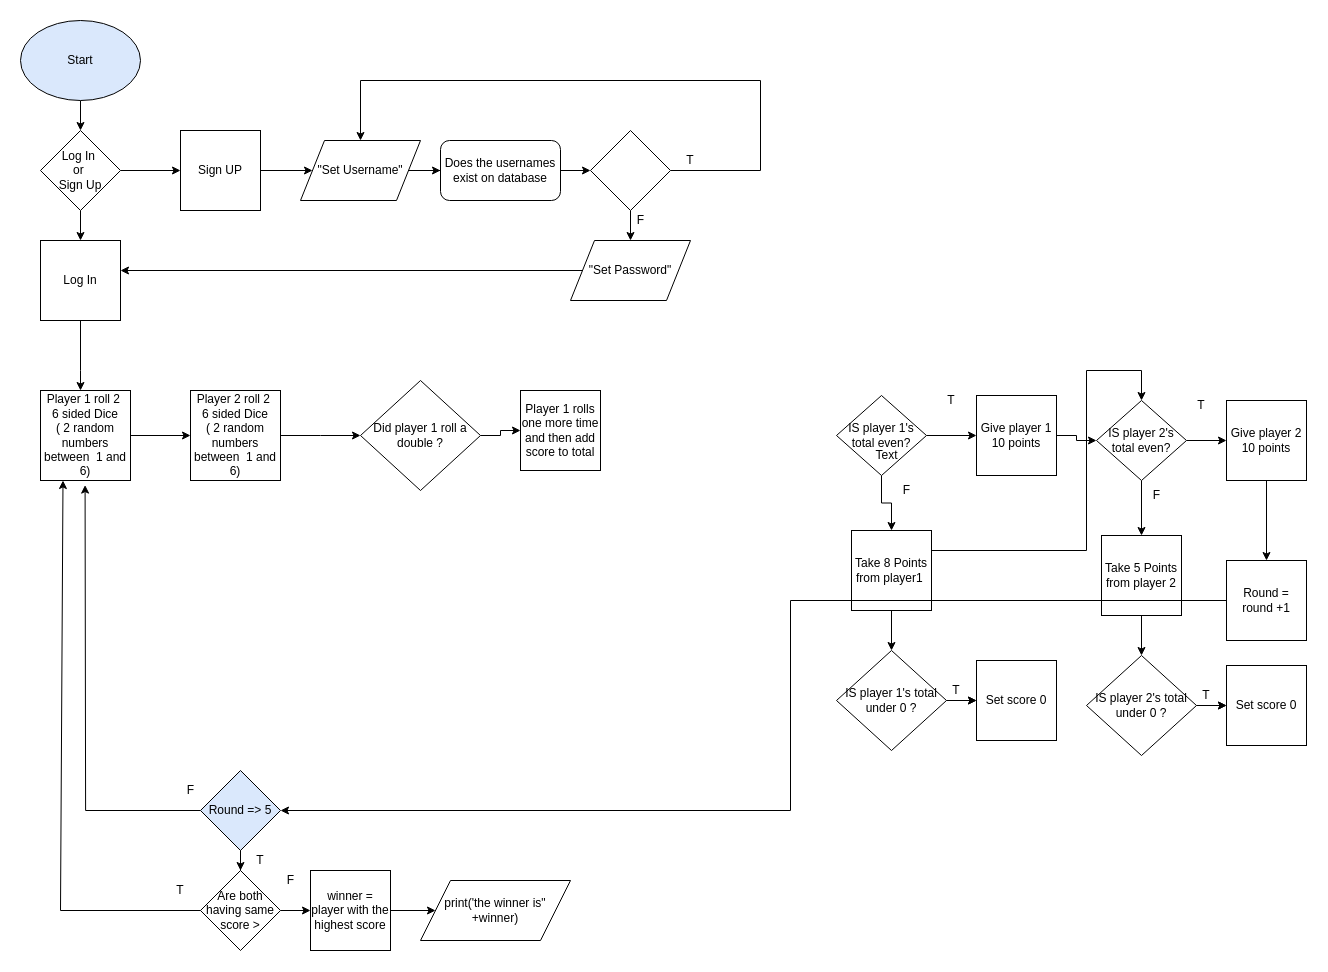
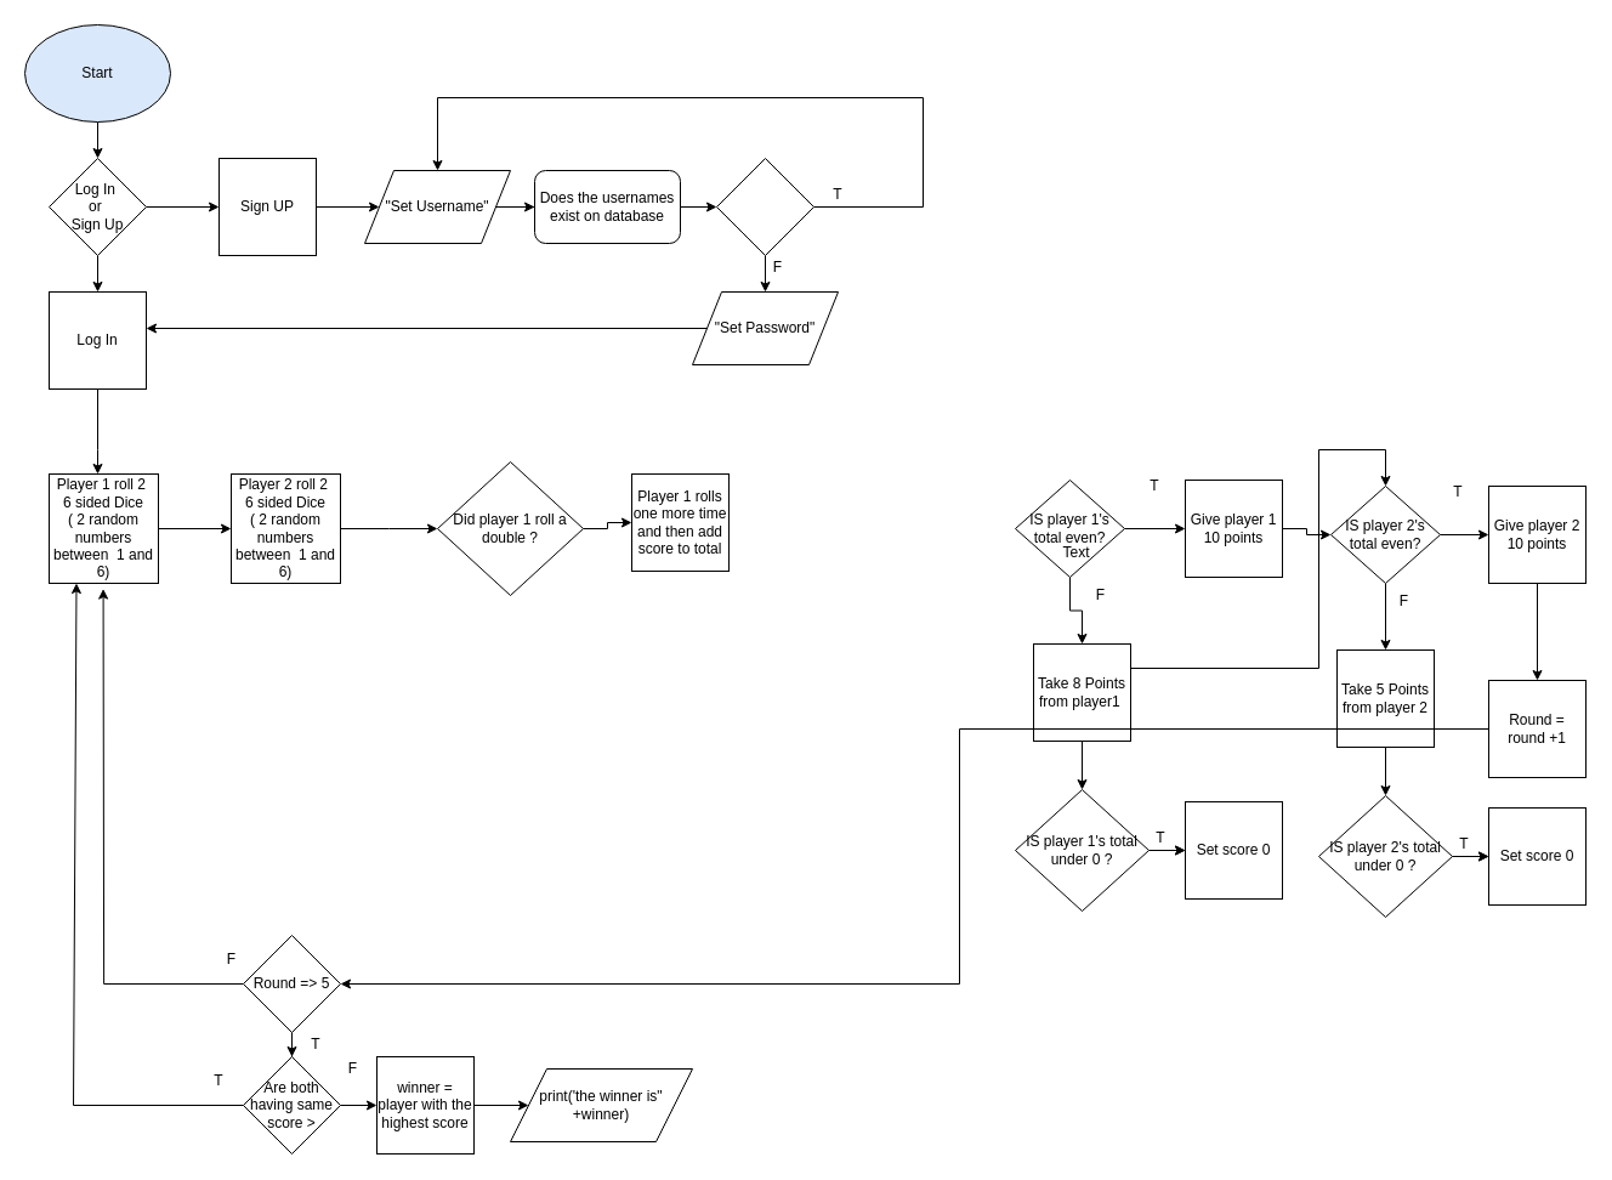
- <mxCell id="59" value="Round =&amp;gt; 5" style="rhombus;whiteSpace=wrap;html=1;fillColor=#dae8fc;" parent="1" vertex="1"><mxGeometry x="200" y="770" width="80" height="80" as="geometry" /></mxCell>
+ <mxCell id="59" value="Round =&amp;gt; 5" style="rhombus;whiteSpace=wrap;html=1;" parent="1" vertex="1"><mxGeometry x="200" y="770" width="80" height="80" as="geometry" /></mxCell>
